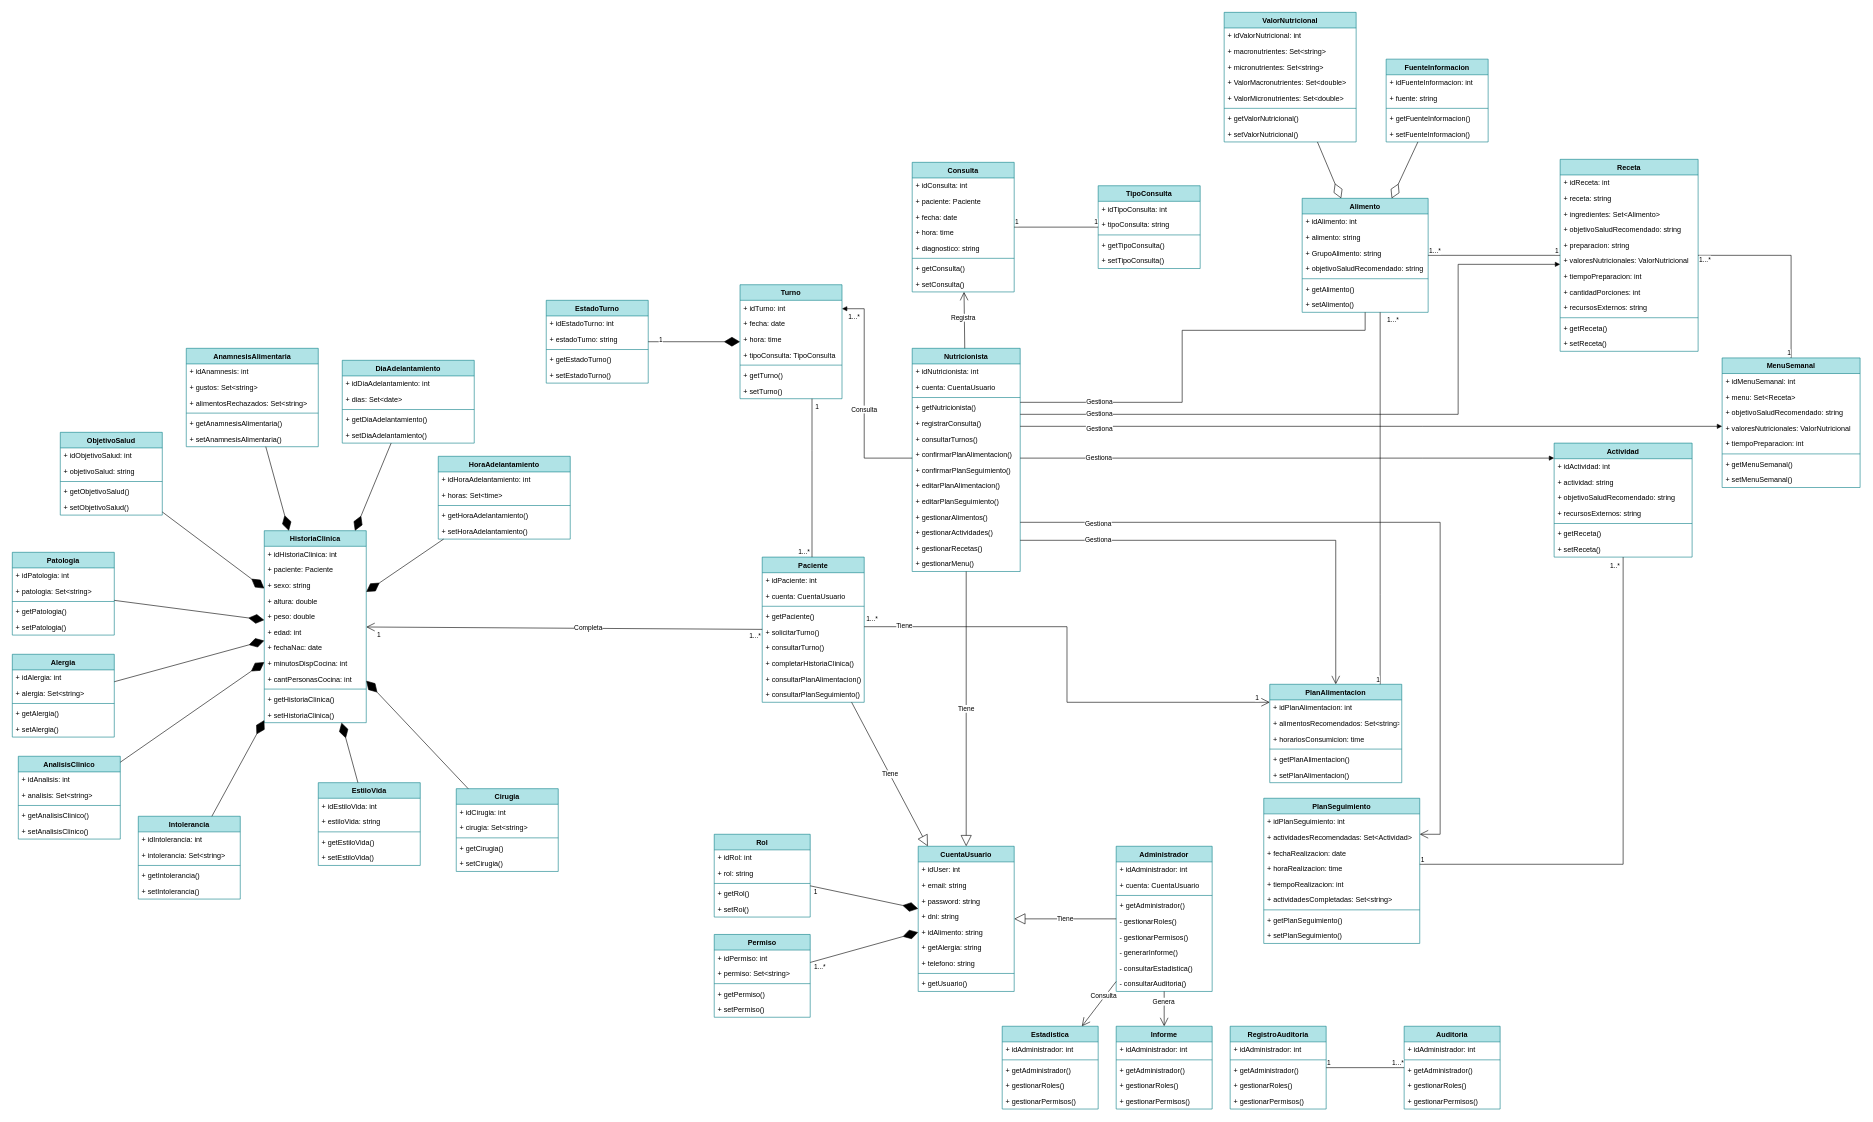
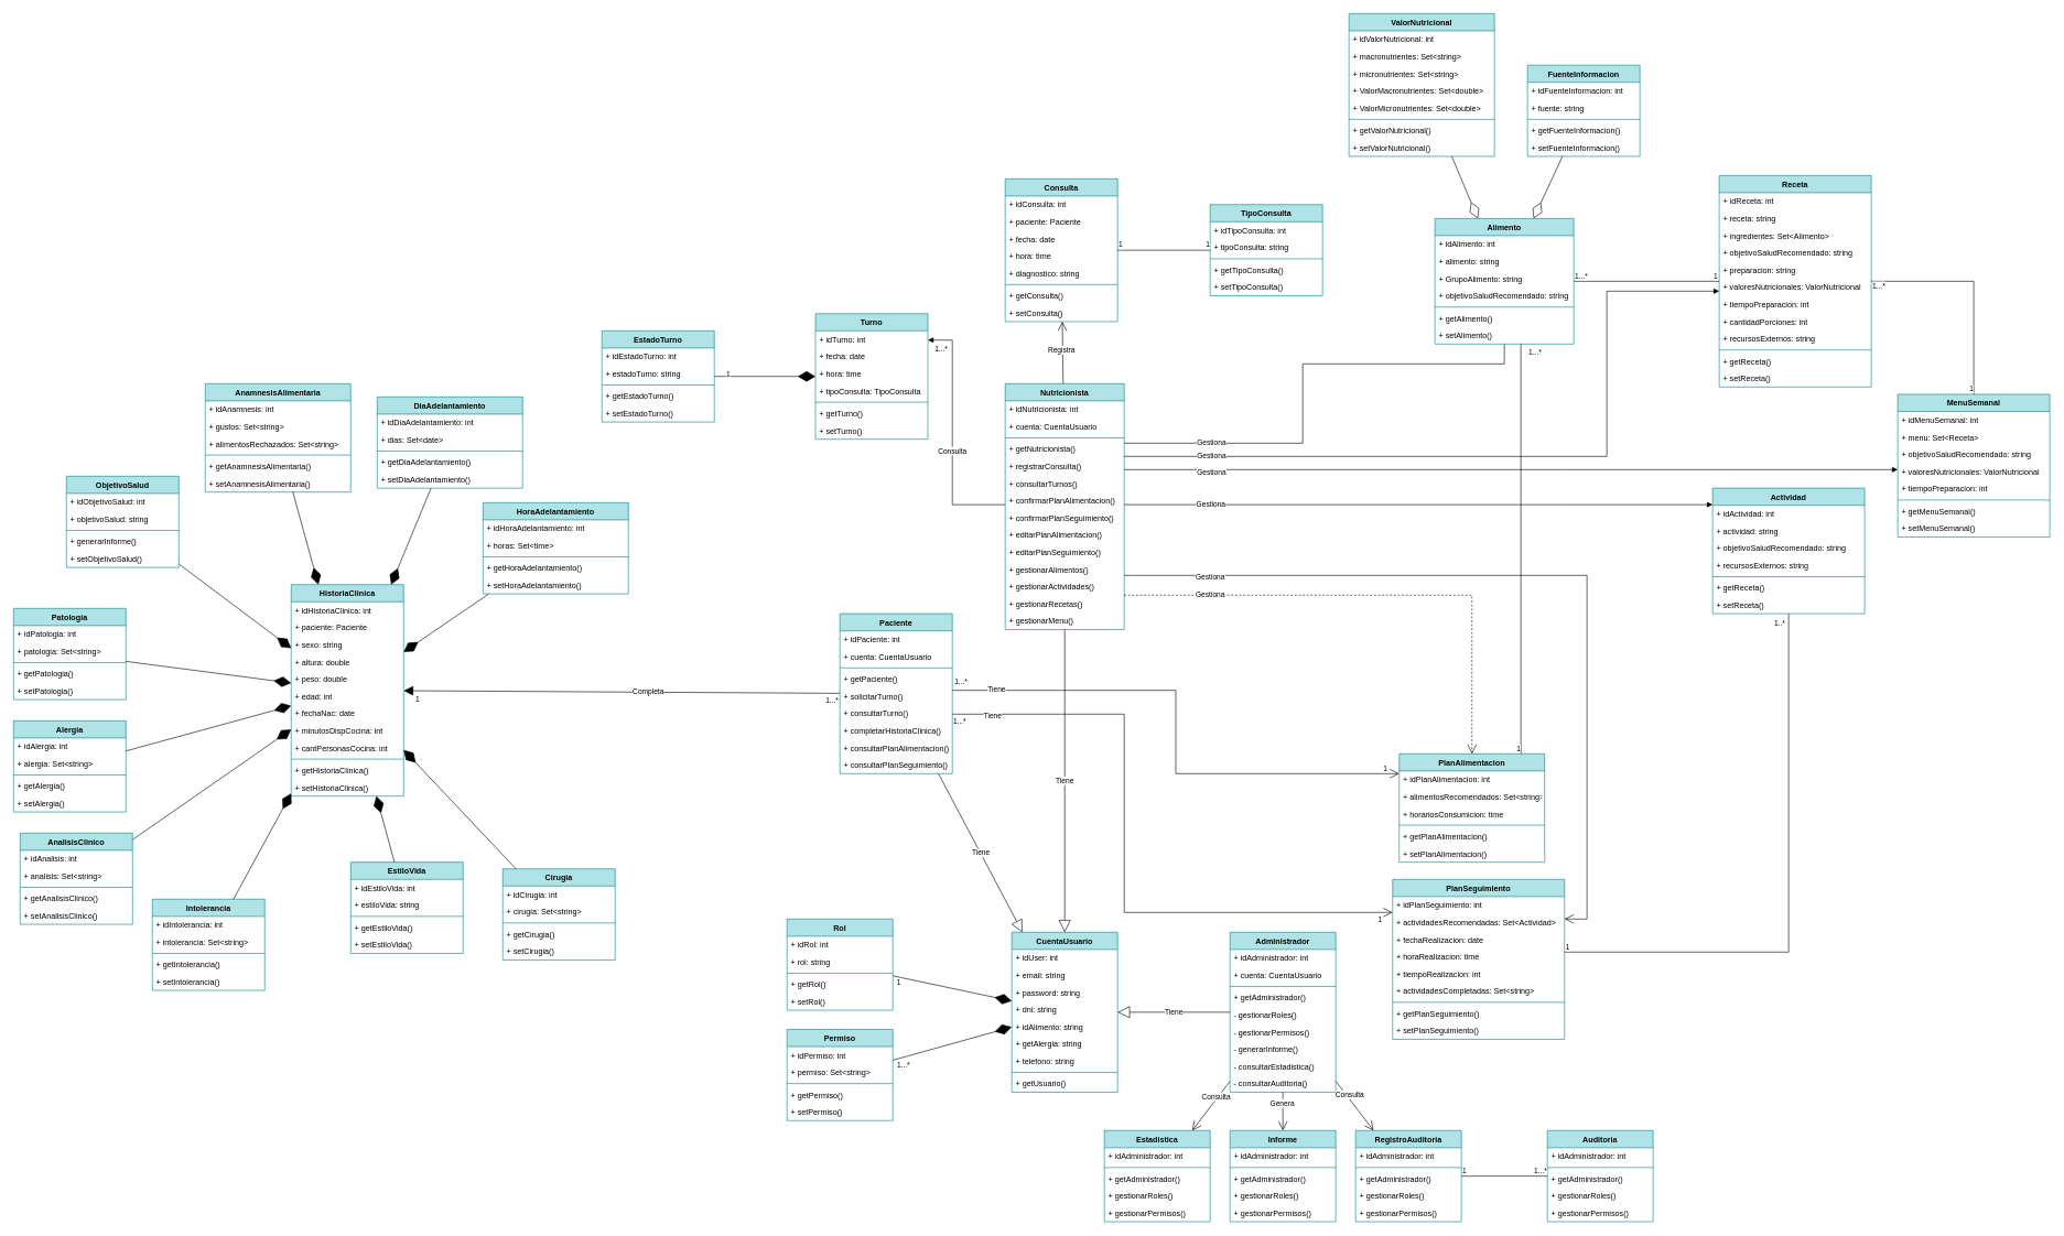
- <mxCell id="74" value="" style="endArrow=none;html=1;edgeStyle=orthogonalEdgeStyle;rounded=0;labelBackgroundColor=#FFFFFF;" parent="1" source="66" target="28" edge="1"><mxGeometry relative="1" as="geometry"><mxPoint x="1071.5" y="968.5" as="sourcePoint" /><mxPoint x="1231.5" y="968.5" as="targetPoint" /><Array as="points"><mxPoint x="1353" y="750" /><mxPoint x="1353" y="750" /></Array></mxGeometry></mxCell>
- <mxCell id="75" value="1" style="edgeLabel;resizable=0;html=1;align=left;verticalAlign=bottom;labelBackgroundColor=#FFFFFF;fillColor=default;" parent="74" connectable="0" vertex="1"><mxGeometry x="-1" relative="1" as="geometry"><mxPoint x="4" y="21" as="offset" /></mxGeometry></mxCell>
- <mxCell id="76" value="1...*" style="edgeLabel;resizable=0;html=1;align=right;verticalAlign=bottom;labelBackgroundColor=#FFFFFF;fillColor=default;" parent="74" connectable="0" vertex="1"><mxGeometry x="1" relative="1" as="geometry"><mxPoint x="-3" y="-1" as="offset" /></mxGeometry></mxCell>
- <mxCell id="117" value="+ getObjetivoSalud()" style="text;strokeColor=none;fillColor=none;align=left;verticalAlign=top;spacingLeft=4;spacingRight=4;overflow=hidden;rotatable=0;points=[[0,0.5],[1,0.5]];portConstraint=eastwest;" parent="113" vertex="1"><mxGeometry y="86" width="170" height="26" as="geometry" /></mxCell>
+ <mxCell id="117" value="+ generarInforme()" style="text;strokeColor=none;fillColor=none;align=left;verticalAlign=top;spacingLeft=4;spacingRight=4;overflow=hidden;rotatable=0;points=[[0,0.5],[1,0.5]];portConstraint=eastwest;" parent="113" vertex="1"><mxGeometry y="86" width="170" height="26" as="geometry" /></mxCell>
- <mxCell id="288" value="" style="endArrow=open;endFill=1;endSize=12;html=1;rounded=0;edgeStyle=orthogonalEdgeStyle;" edge="1" parent="1" source="38" target="196"><mxGeometry width="160" relative="1" as="geometry"><mxPoint x="1780" y="960" as="sourcePoint" /><mxPoint x="1940" y="960" as="targetPoint" /><Array as="points"><mxPoint x="2226" y="900" /></Array></mxGeometry></mxCell>
+ <mxCell id="288" value="" style="endArrow=open;endFill=1;endSize=12;html=1;rounded=0;edgeStyle=orthogonalEdgeStyle;dashed=1;" edge="1" parent="1" source="38" target="196"><mxGeometry width="160" relative="1" as="geometry"><mxPoint x="1780" y="960" as="sourcePoint" /><mxPoint x="1940" y="960" as="targetPoint" /><Array as="points"><mxPoint x="2226" y="900" /></Array></mxGeometry></mxCell>
- <mxCell id="109" value="" style="endArrow=open;endFill=1;endSize=12;html=1;rounded=0;labelBackgroundColor=#FFFFFF;" parent="1" source="28" target="96" edge="1"><mxGeometry width="160" relative="1" as="geometry"><mxPoint x="1110" y="540" as="sourcePoint" /><mxPoint x="1270" y="540" as="targetPoint" /></mxGeometry></mxCell>
+ <mxCell id="109" value="" style="endArrow=block;endFill=1;endSize=12;html=1;rounded=0;labelBackgroundColor=#FFFFFF;" parent="1" source="28" target="96" edge="1"><mxGeometry width="160" relative="1" as="geometry"><mxPoint x="1110" y="540" as="sourcePoint" /><mxPoint x="1270" y="540" as="targetPoint" /></mxGeometry></mxCell>
+ <mxCell id="296" value="" style="endArrow=open;endFill=1;endSize=12;html=1;rounded=0;edgeStyle=orthogonalEdgeStyle;" edge="1" parent="1" source="28" target="203"><mxGeometry width="160" relative="1" as="geometry"><mxPoint x="1730" y="1190" as="sourcePoint" /><mxPoint x="1890" y="1190" as="targetPoint" /><Array as="points"><mxPoint x="1700" y="1080" /><mxPoint x="1700" y="1380" /></Array></mxGeometry></mxCell>
+ <mxCell id="297" value="Tiene" style="edgeLabel;html=1;align=center;verticalAlign=middle;resizable=0;points=[];" vertex="1" connectable="0" parent="296"><mxGeometry x="-0.875" y="-1" relative="1" as="geometry"><mxPoint as="offset" /></mxGeometry></mxCell>
+ <mxCell id="298" value="1" style="edgeLabel;html=1;align=center;verticalAlign=middle;resizable=0;points=[];" vertex="1" connectable="0" parent="296"><mxGeometry x="0.964" y="-2" relative="1" as="geometry"><mxPoint x="-3" y="8" as="offset" /></mxGeometry></mxCell>
+ <mxCell id="299" value="1...*" style="edgeLabel;html=1;align=center;verticalAlign=middle;resizable=0;points=[];" vertex="1" connectable="0" parent="296"><mxGeometry x="-0.98" y="1" relative="1" as="geometry"><mxPoint y="11" as="offset" /></mxGeometry></mxCell>
+ <mxCell id="327" value="" style="endArrow=open;endFill=1;endSize=12;html=1;rounded=0;" edge="1" parent="1" source="53" target="312"><mxGeometry width="160" relative="1" as="geometry"><mxPoint x="1890" y="1680" as="sourcePoint" /><mxPoint x="2050" y="1680" as="targetPoint" /></mxGeometry></mxCell>
+ <mxCell id="328" value="Consulta" style="edgeLabel;html=1;align=center;verticalAlign=middle;resizable=0;points=[];" vertex="1" connectable="0" parent="327"><mxGeometry x="-0.331" y="-3" relative="1" as="geometry"><mxPoint x="4" y="-6" as="offset" /></mxGeometry></mxCell>
